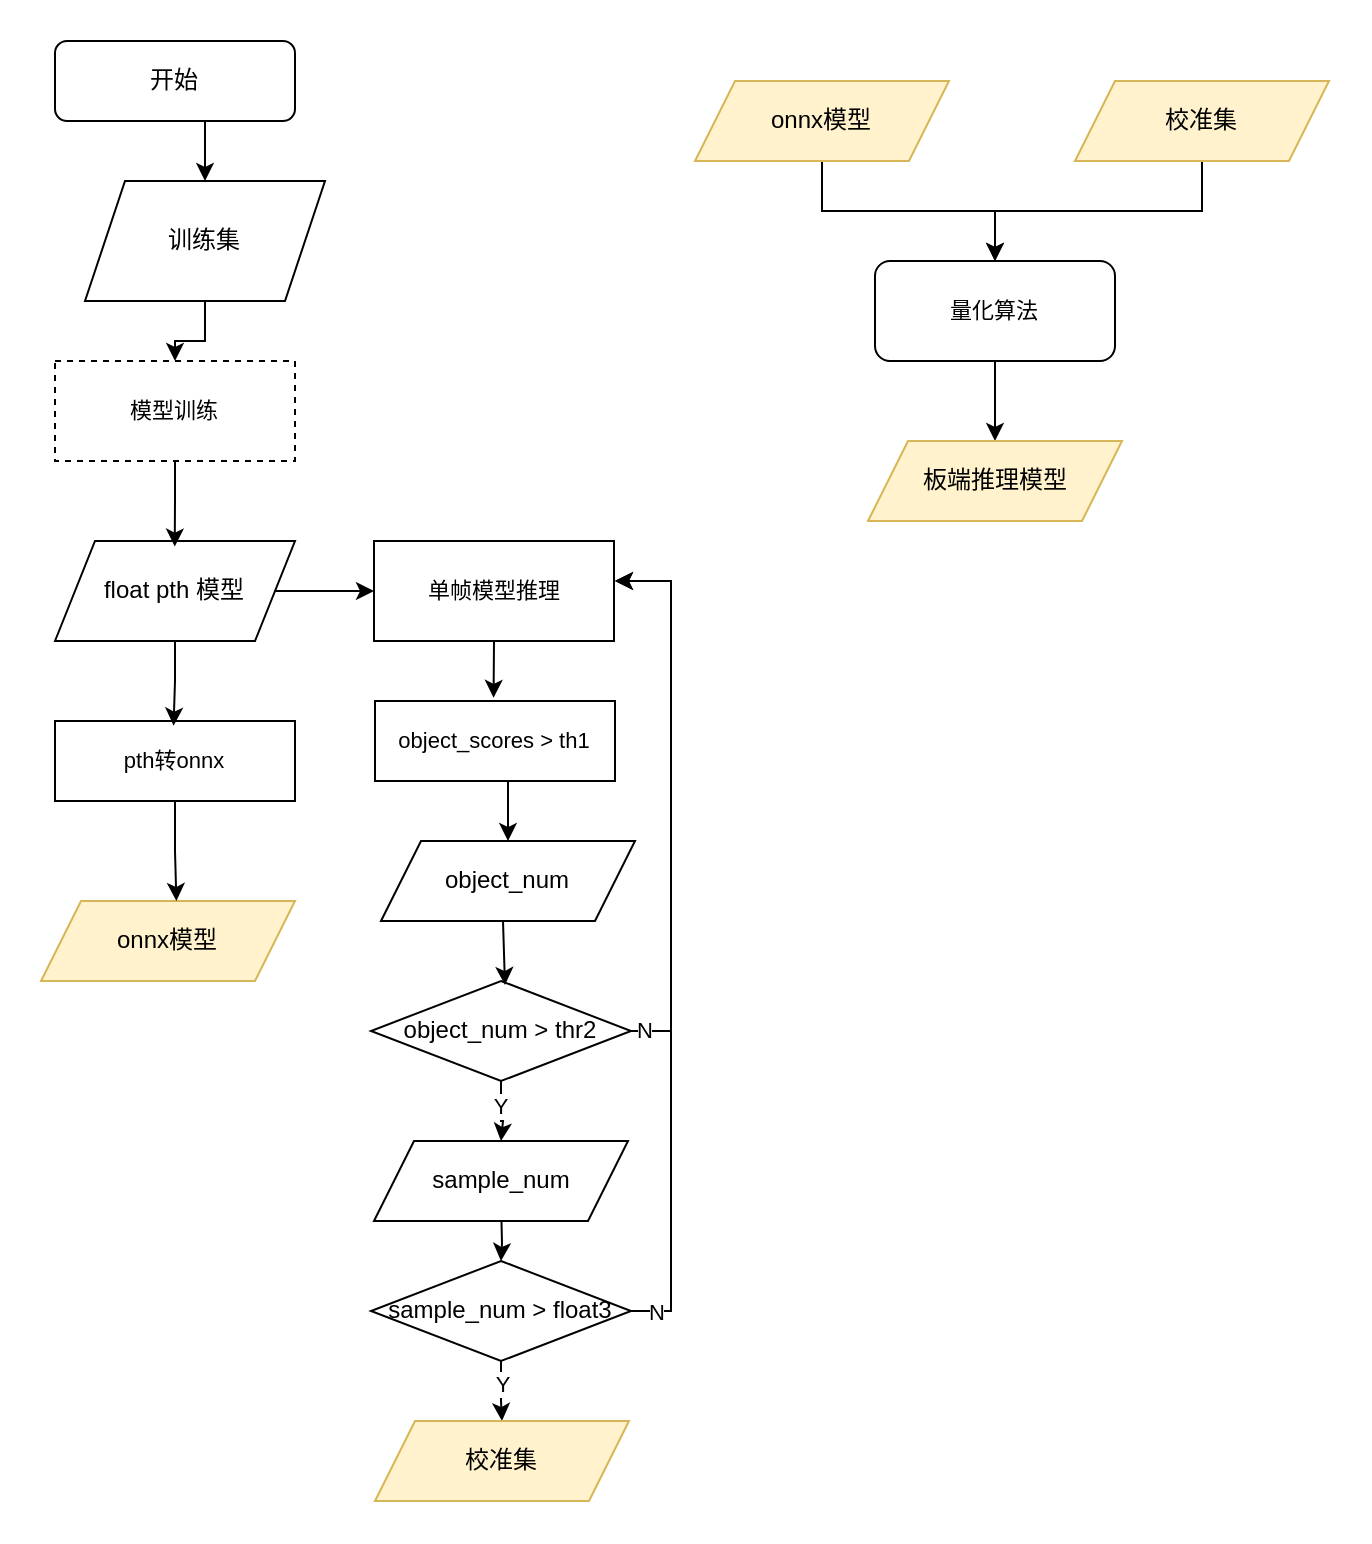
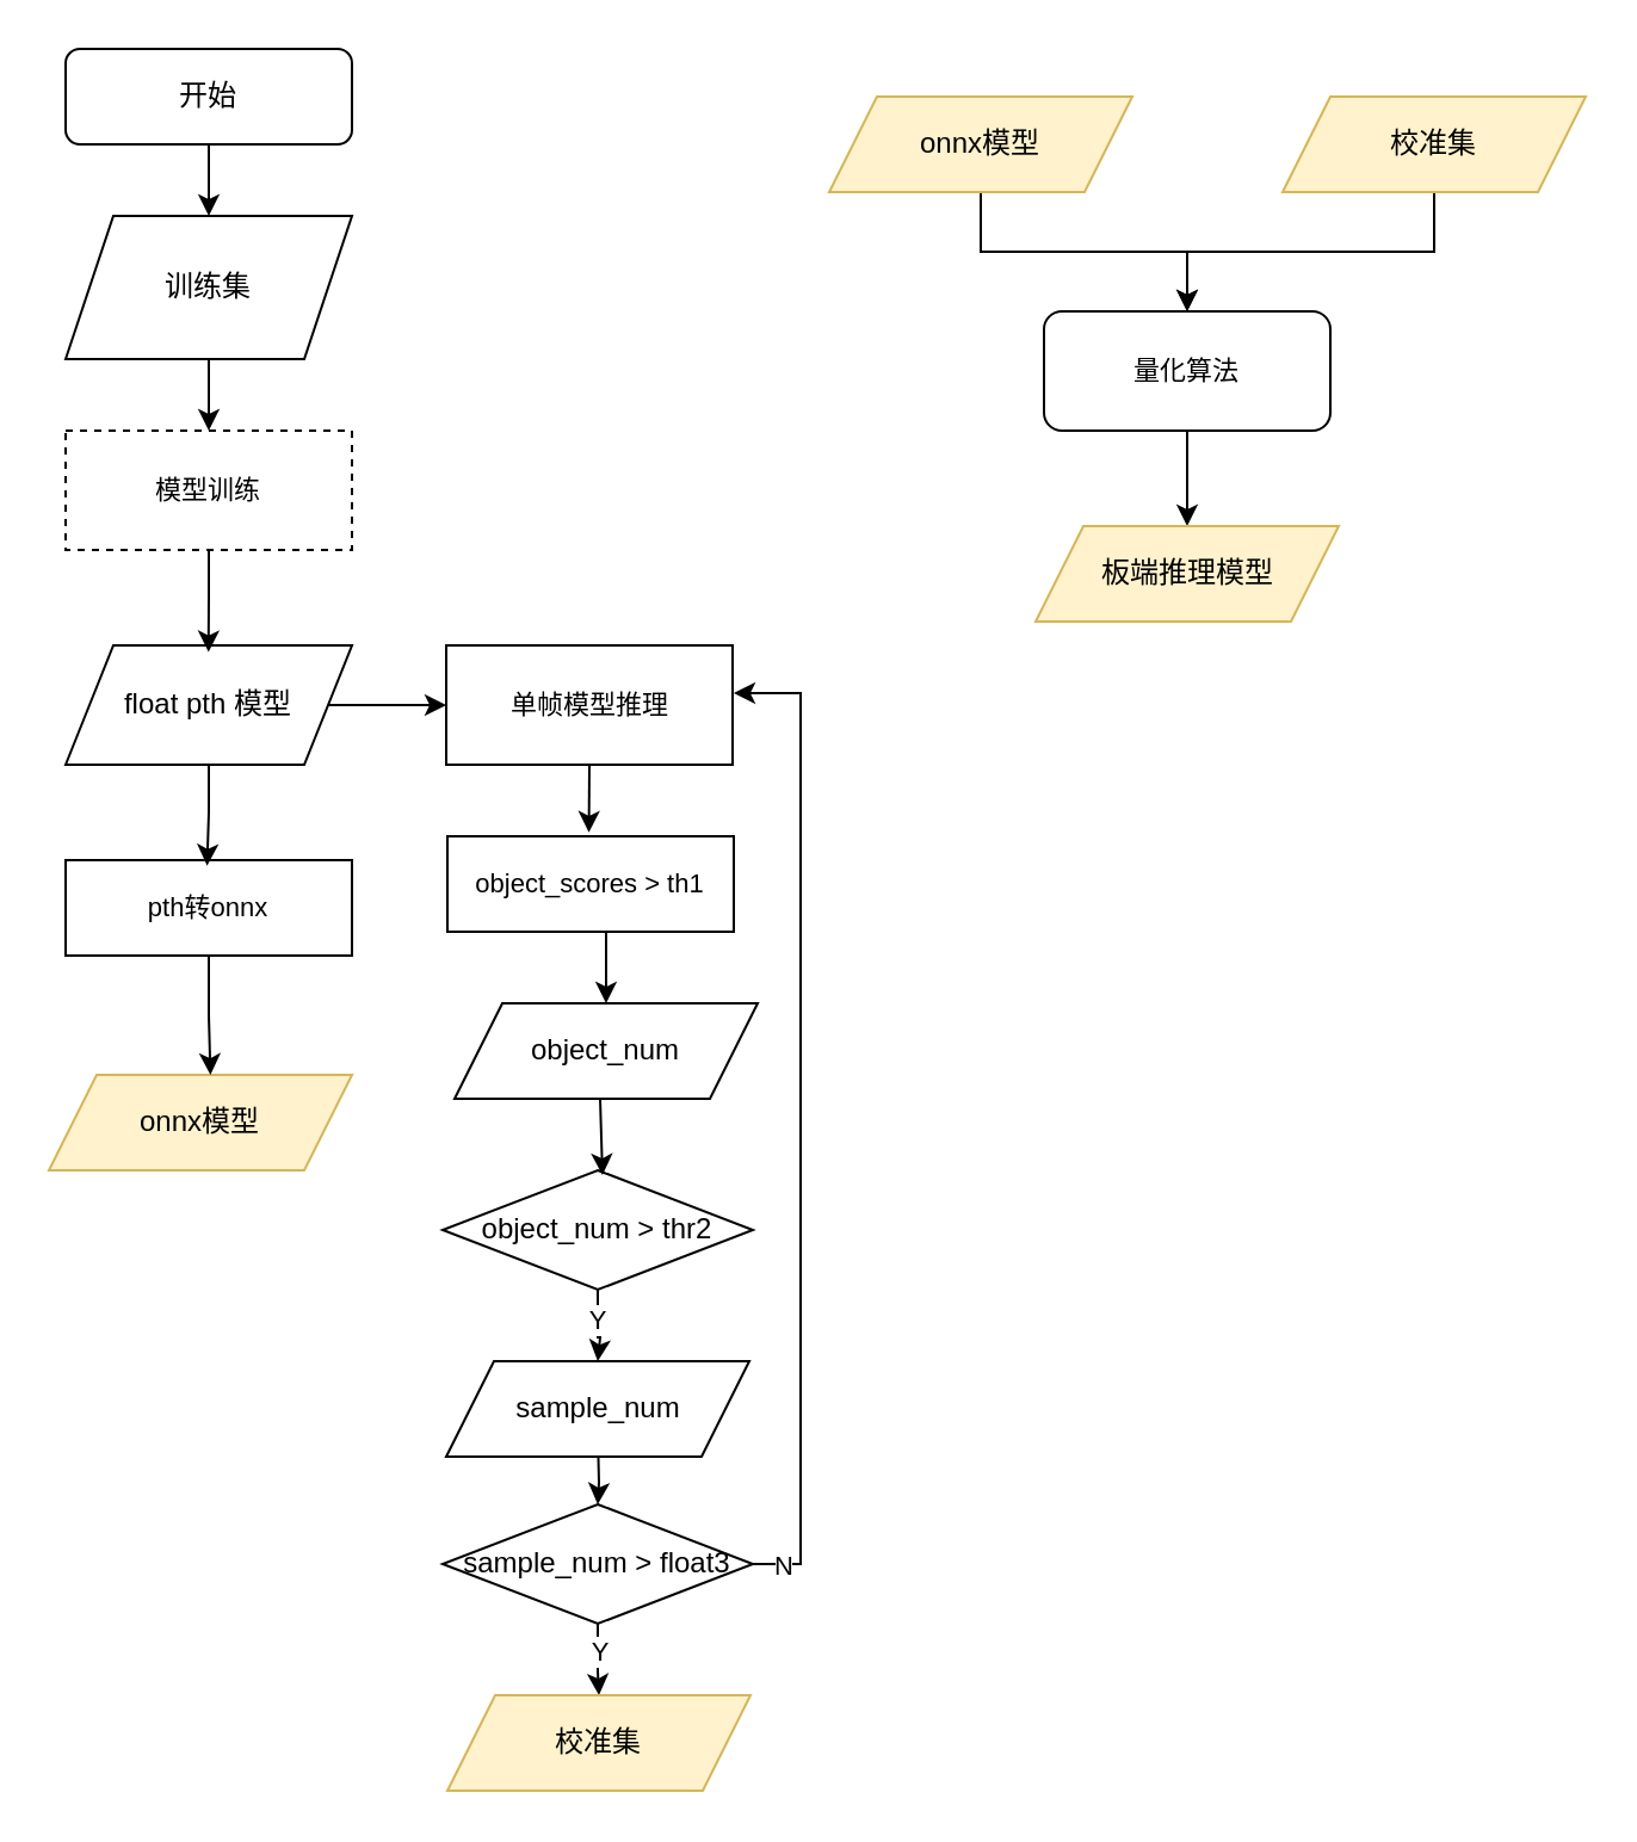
- <mxCell id="6" value="训练集" style="shape=parallelogram;perimeter=parallelogramPerimeter;whiteSpace=wrap;html=1;fixedSize=1;" parent="1" vertex="1"><mxGeometry x="42" y="90" width="120" height="60" as="geometry" /></mxCell>
+ <mxCell id="6" value="训练集" style="shape=parallelogram;perimeter=parallelogramPerimeter;whiteSpace=wrap;html=1;fixedSize=1;" parent="1" vertex="1"><mxGeometry x="27" y="90" width="120" height="60" as="geometry" /></mxCell>
- <mxCell id="28" style="edgeStyle=orthogonalEdgeStyle;rounded=0;orthogonalLoop=1;jettySize=auto;html=1;exitX=1;exitY=0.5;exitDx=0;exitDy=0;entryX=1.004;entryY=0.4;entryDx=0;entryDy=0;entryPerimeter=0;" parent="1" source="13" target="10" edge="1"><mxGeometry relative="1" as="geometry" /></mxCell>
- <mxCell id="29" value="N" style="edgeLabel;html=1;align=center;verticalAlign=middle;resizable=0;points=[];" parent="28" vertex="1" connectable="0"><mxGeometry x="-0.959" y="1" relative="1" as="geometry"><mxPoint as="offset" /></mxGeometry></mxCell>
